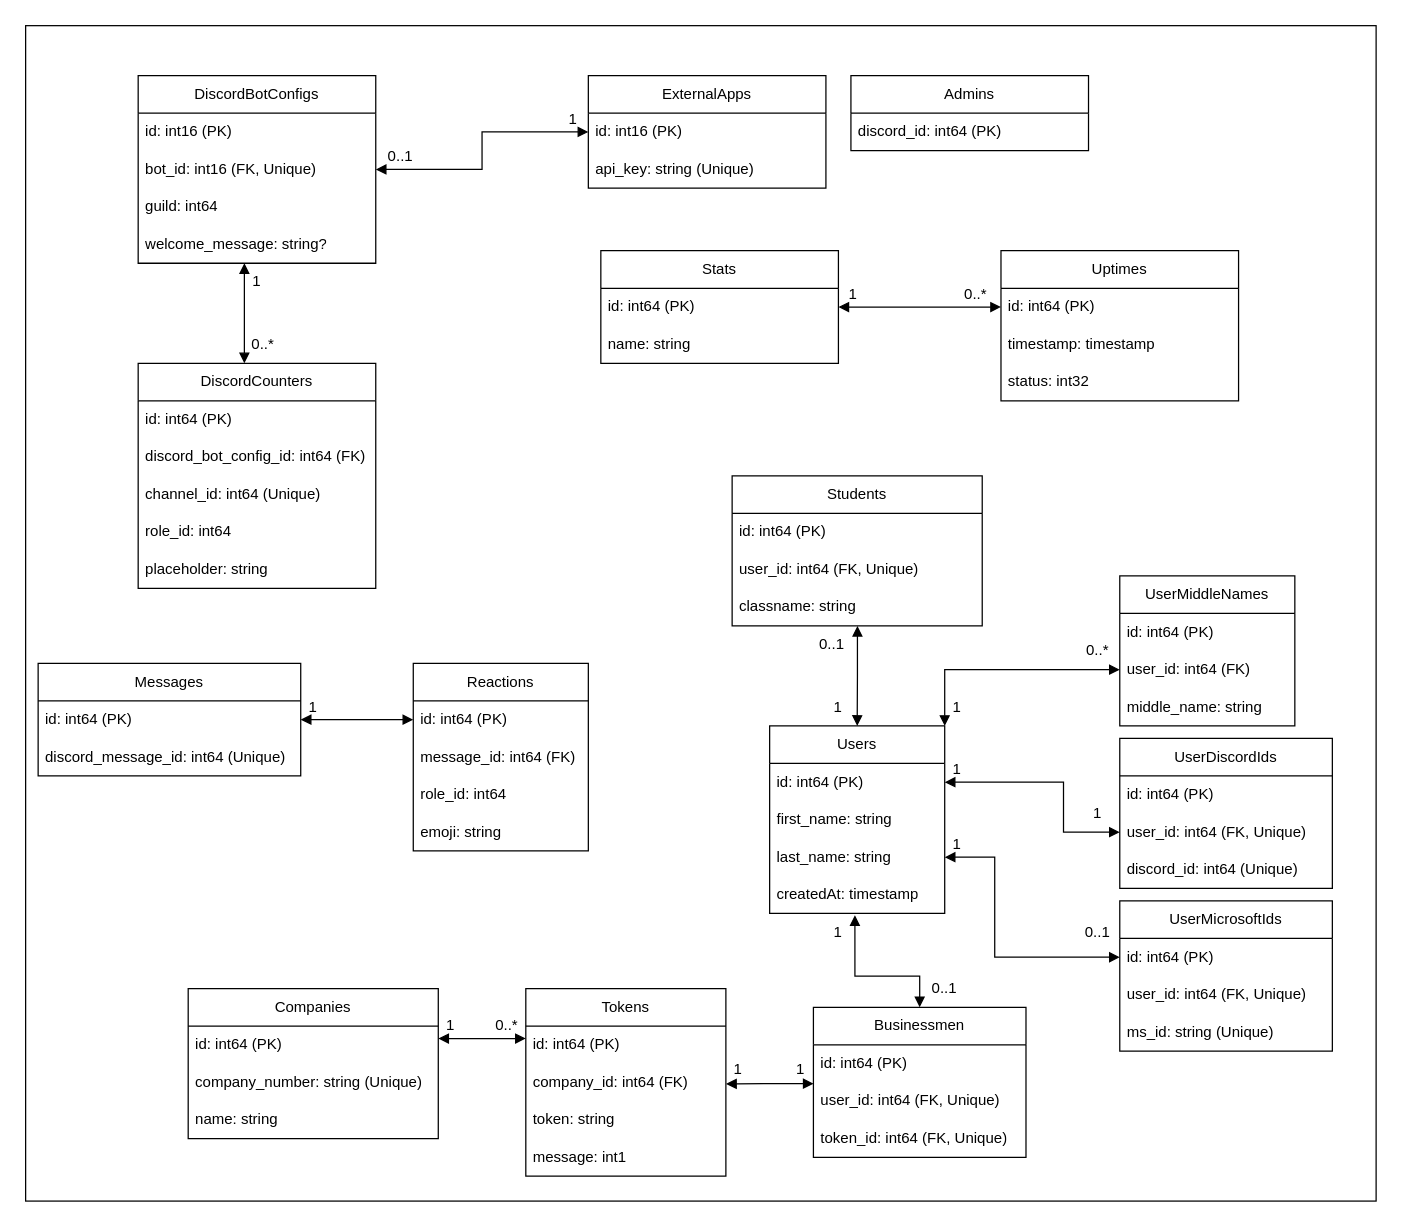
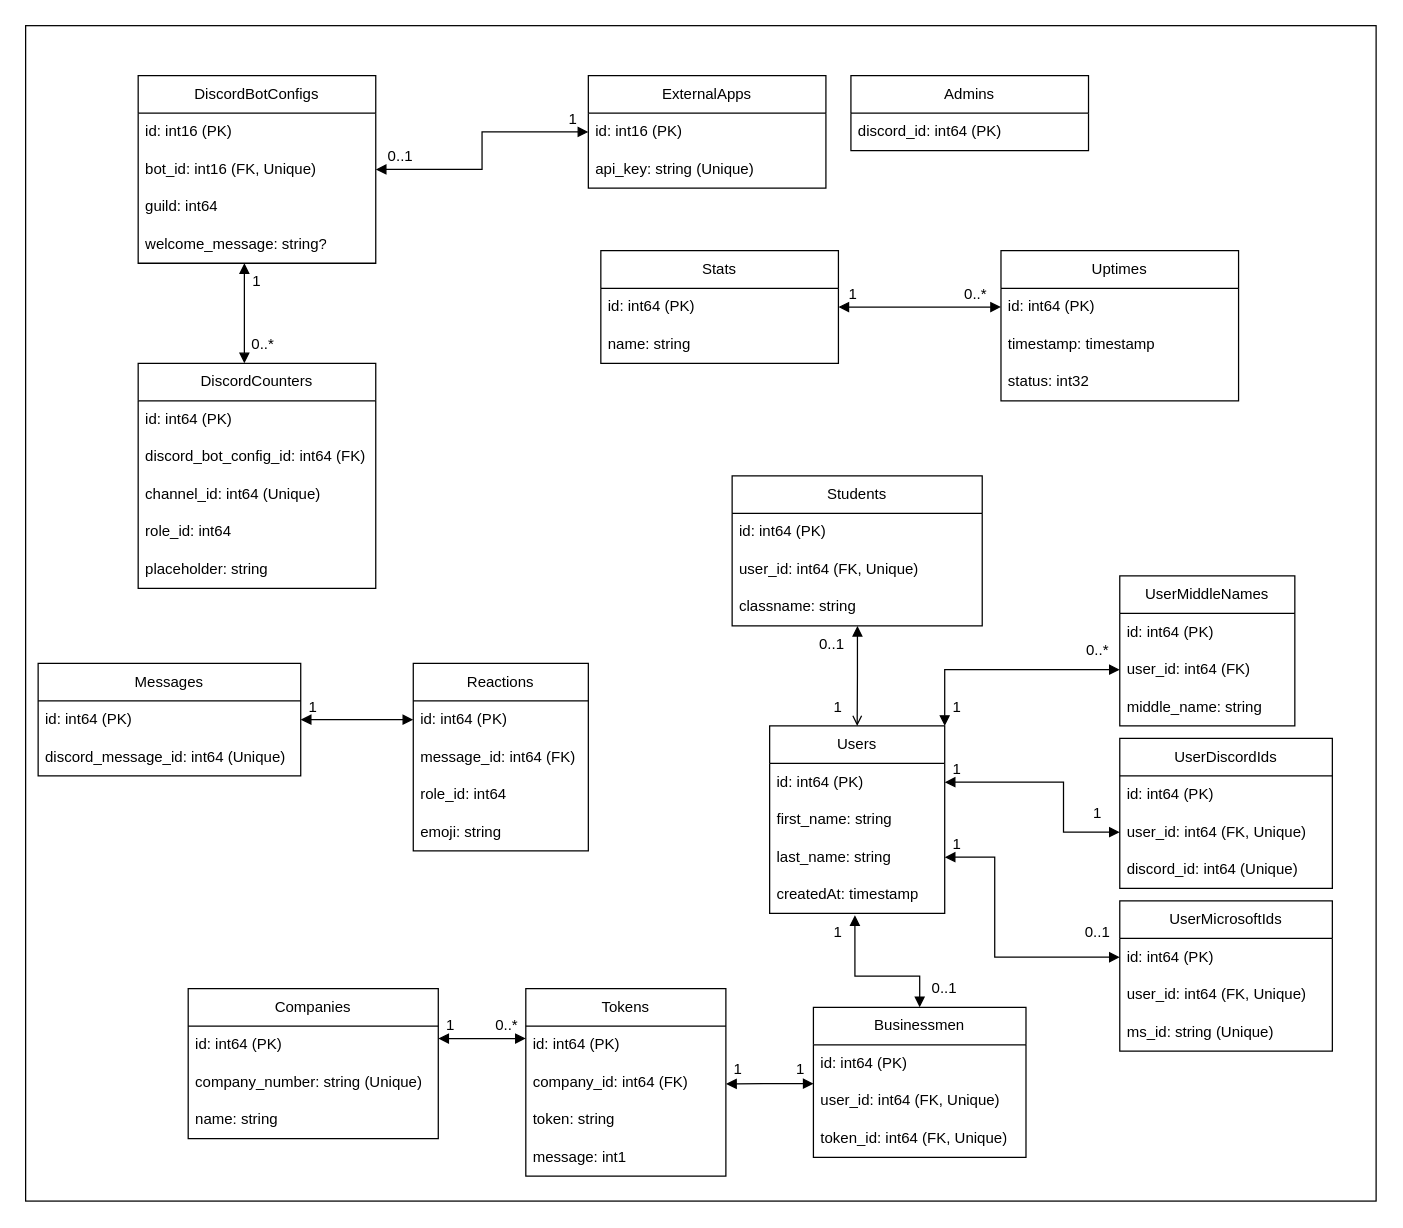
- <mxCell id="61" style="edgeStyle=orthogonalEdgeStyle;rounded=0;orthogonalLoop=1;jettySize=auto;html=1;endArrow=block;endFill=1;startArrow=block;startFill=1;entryX=0.5;entryY=0;entryDx=0;entryDy=0;exitX=0.501;exitY=1;exitDx=0;exitDy=0;exitPerimeter=0;movable=1;resizable=1;rotatable=1;deletable=1;editable=1;locked=0;connectable=1;" parent="2" source="18" target="29" edge="1"><mxGeometry relative="1" as="geometry"><mxPoint x="905" y="545" as="sourcePoint" /><mxPoint x="765" y="620" as="targetPoint" /></mxGeometry></mxCell>
+ <mxCell id="61" style="edgeStyle=orthogonalEdgeStyle;rounded=0;orthogonalLoop=1;jettySize=auto;html=1;endArrow=open;endFill=1;startArrow=block;startFill=1;entryX=0.5;entryY=0;entryDx=0;entryDy=0;exitX=0.501;exitY=1;exitDx=0;exitDy=0;exitPerimeter=0;movable=1;resizable=1;rotatable=1;deletable=1;editable=1;locked=0;connectable=1;" parent="2" source="18" target="29" edge="1"><mxGeometry relative="1" as="geometry"><mxPoint x="905" y="545" as="sourcePoint" /><mxPoint x="765" y="620" as="targetPoint" /></mxGeometry></mxCell>
